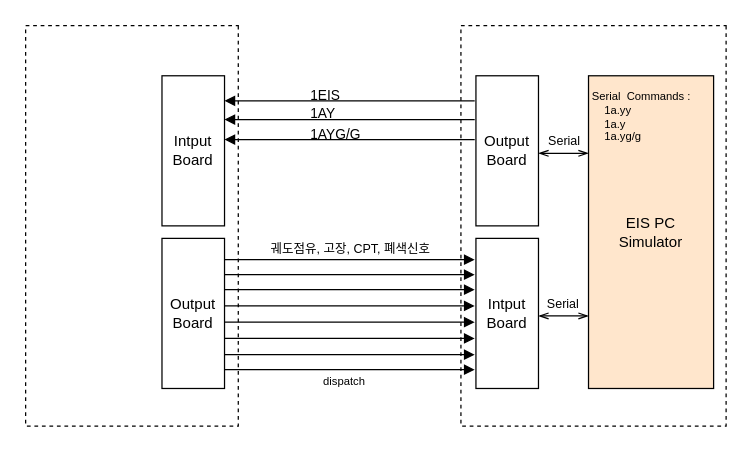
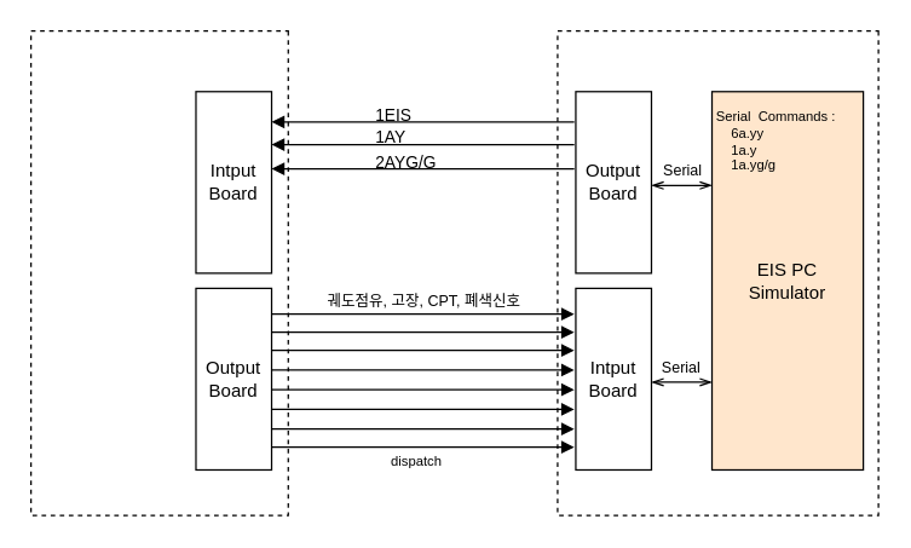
- <mxCell id="28" value="Serial&amp;nbsp; Commands :&lt;br&gt;&amp;nbsp; &amp;nbsp; 1a.yy&lt;br&gt;&amp;nbsp; &amp;nbsp; 1a.y&lt;br&gt;&lt;div style=&quot;&quot;&gt;&lt;span style=&quot;background-color: initial;&quot;&gt;&amp;nbsp; &amp;nbsp; 1a.yg/g&lt;/span&gt;&lt;/div&gt;" style="text;html=1;strokeColor=none;fillColor=none;align=left;verticalAlign=middle;whiteSpace=wrap;rounded=0;fontSize=9;" vertex="1" parent="1"><mxGeometry x="471" y="60" width="99" height="65" as="geometry" /></mxCell>
+ <mxCell id="28" value="Serial&amp;nbsp; Commands :&lt;br&gt;&amp;nbsp; &amp;nbsp; 6a.yy&lt;br&gt;&amp;nbsp; &amp;nbsp; 1a.y&lt;br&gt;&lt;div style=&quot;&quot;&gt;&lt;span style=&quot;background-color: initial;&quot;&gt;&amp;nbsp; &amp;nbsp; 1a.yg/g&lt;/span&gt;&lt;/div&gt;" style="text;html=1;strokeColor=none;fillColor=none;align=left;verticalAlign=middle;whiteSpace=wrap;rounded=0;fontSize=9;" vertex="1" parent="1"><mxGeometry x="471" y="60" width="99" height="65" as="geometry" /></mxCell>
- <mxCell id="22" value="1AYG/G" style="text;html=1;strokeColor=none;fillColor=none;align=left;verticalAlign=middle;whiteSpace=wrap;rounded=0;fontSize=11;" vertex="1" parent="1"><mxGeometry x="246" y="102" width="60" height="10" as="geometry" /></mxCell>
+ <mxCell id="22" value="2AYG/G" style="text;html=1;strokeColor=none;fillColor=none;align=left;verticalAlign=middle;whiteSpace=wrap;rounded=0;fontSize=11;" vertex="1" parent="1"><mxGeometry x="246" y="102" width="60" height="10" as="geometry" /></mxCell>
